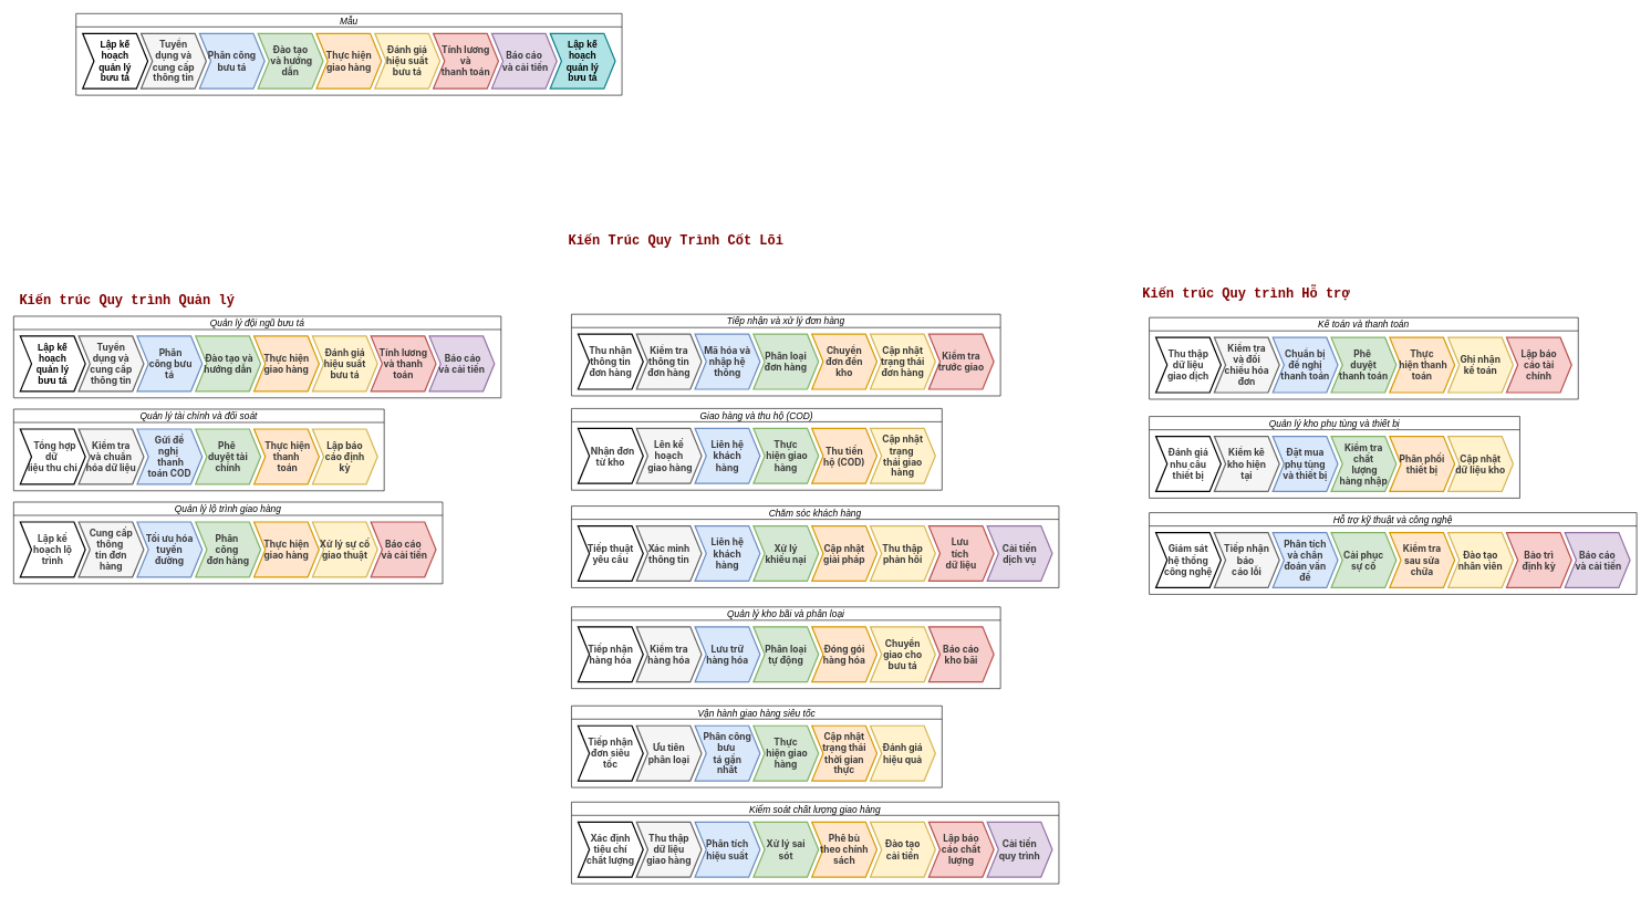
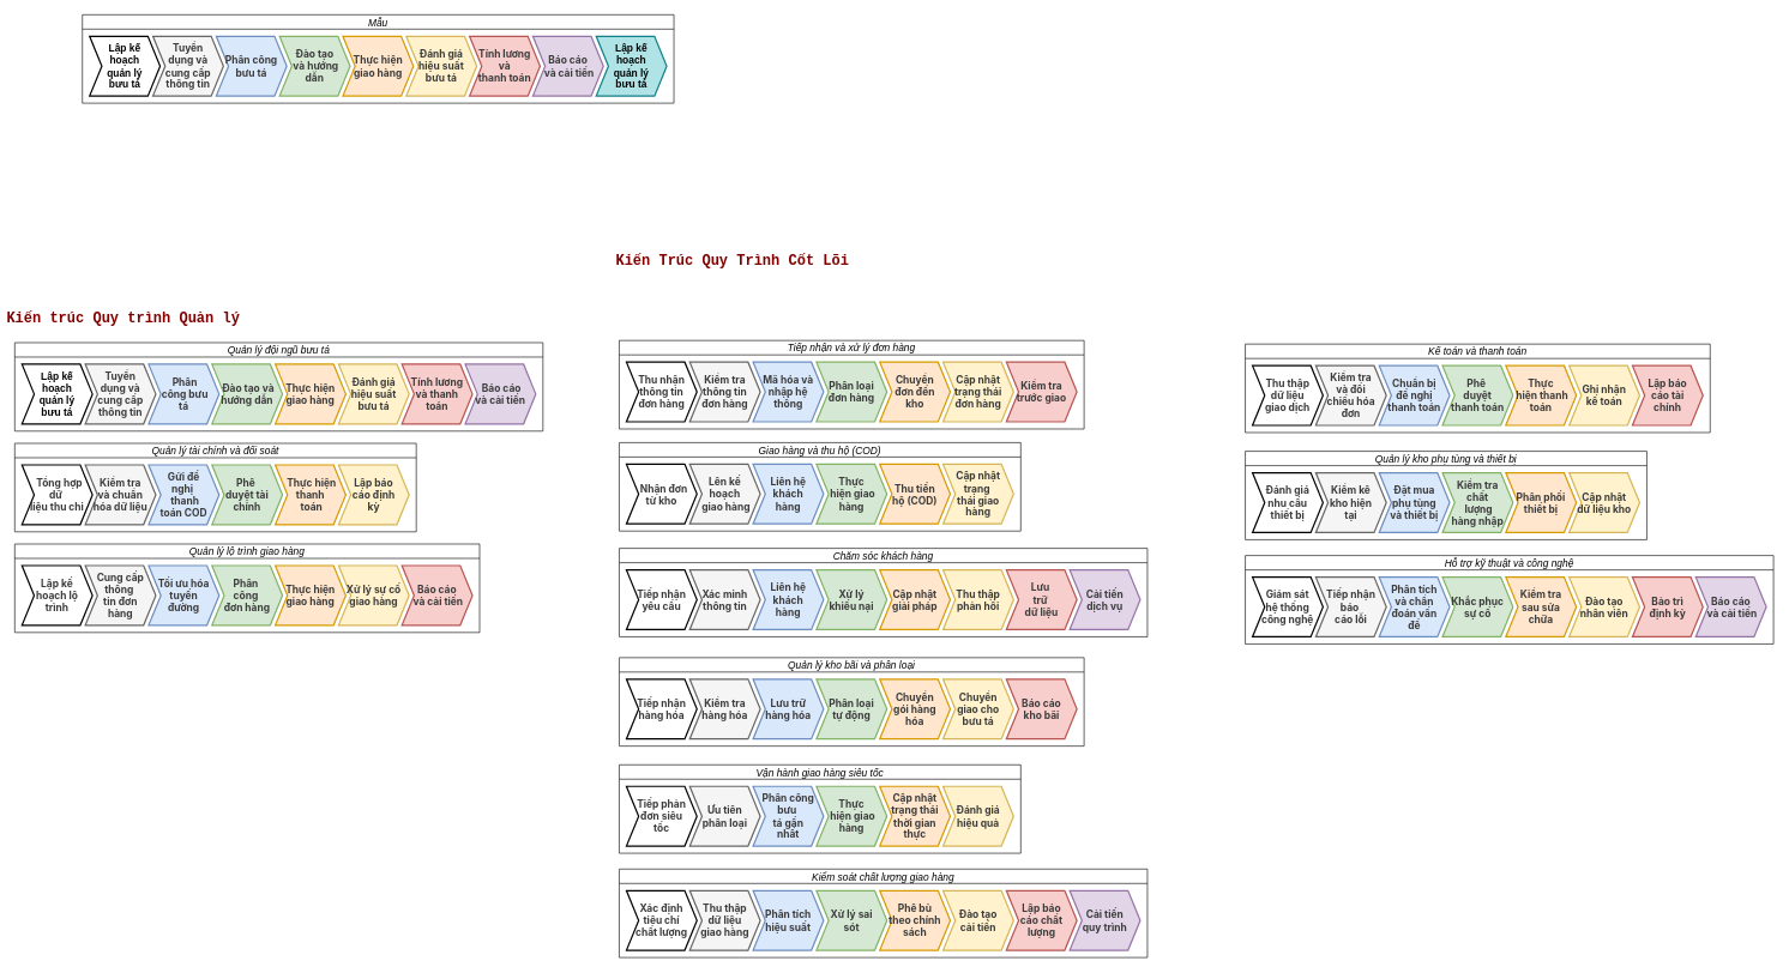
- <mxCell id="62" value="&lt;div style=&quot;color: rgb(59, 59, 59); background-color: rgb(255, 255, 255); font-family: Consolas, &amp;quot;Courier New&amp;quot;, monospace; font-weight: normal; line-height: 19px; white-space: pre;&quot;&gt;&lt;div style=&quot;line-height: 19px;&quot;&gt;&lt;span style=&quot;color: #800000;font-weight: bold;&quot;&gt;Kiến trúc Quy trình Hỗ trợ&lt;/span&gt;&lt;/div&gt;&lt;/div&gt;" style="text;html=1;align=center;verticalAlign=middle;whiteSpace=wrap;rounded=0;fontFamily=Helvetica;fontSize=20;fontColor=default;fontStyle=1;" vertex="1" parent="1"><mxGeometry x="1730" y="428" width="292" height="30" as="geometry" /></mxCell>
- <mxCell id="36" value="&lt;div style=&quot;color: rgb(59, 59, 59); background-color: rgb(255, 255, 255); font-family: Consolas, &amp;quot;Courier New&amp;quot;, monospace; font-weight: normal; line-height: 19px; white-space: pre;&quot;&gt;&lt;span style=&quot;color: #800000;font-weight: bold;&quot;&gt;Kiến trúc Quy trình Quản lý&lt;/span&gt;&lt;/div&gt;" style="text;html=1;align=center;verticalAlign=middle;whiteSpace=wrap;rounded=0;fontFamily=Helvetica;fontSize=20;fontColor=default;fontStyle=1;" vertex="1" parent="1"><mxGeometry x="40" y="438" width="302" height="30" as="geometry" /></mxCell>
+ <mxCell id="36" value="&lt;div style=&quot;color: rgb(59, 59, 59); background-color: rgb(255, 255, 255); font-family: Consolas, &amp;quot;Courier New&amp;quot;, monospace; font-weight: normal; line-height: 19px; white-space: pre;&quot;&gt;&lt;span style=&quot;color: #800000;font-weight: bold;&quot;&gt;Kiến trúc Quy trình Quản lý&lt;/span&gt;&lt;/div&gt;" style="text;html=1;align=center;verticalAlign=middle;whiteSpace=wrap;rounded=0;fontFamily=Helvetica;fontSize=20;fontColor=default;fontStyle=1;" vertex="1" parent="1"><mxGeometry x="20" y="428" width="302" height="30" as="geometry" /></mxCell>
- <mxCell id="34" value="&lt;div style=&quot;padding-top: 0px; padding-right: 2px; padding-left: 2px;&quot;&gt;&lt;strong style=&quot;color: rgb(59, 59, 59); font-family: -apple-system, BlinkMacSystemFont, &amp;quot;Segoe WPC&amp;quot;, &amp;quot;Segoe UI&amp;quot;, system-ui, Ubuntu, &amp;quot;Droid Sans&amp;quot;, sans-serif; text-align: left;&quot;&gt;Xử lý sự cố giao thuật&lt;/strong&gt;&lt;/div&gt;" style="shape=step;perimeter=stepPerimeter;fontFamily=Helvetica;fontSize=14;fixedSize=1;size=17;fontStyle=1;strokeWidth=2;spacingTop=0;points=[];fillColor=#fff2cc;strokeColor=#d6b656;html=1;whiteSpace=wrap;spacing=10;align=center;" vertex="1" parent="28"><mxGeometry x="450" y="30" width="98" height="83" as="geometry" /></mxCell>
+ <mxCell id="34" value="&lt;div style=&quot;padding-top: 0px; padding-right: 2px; padding-left: 2px;&quot;&gt;&lt;strong style=&quot;color: rgb(59, 59, 59); font-family: -apple-system, BlinkMacSystemFont, &amp;quot;Segoe WPC&amp;quot;, &amp;quot;Segoe UI&amp;quot;, system-ui, Ubuntu, &amp;quot;Droid Sans&amp;quot;, sans-serif; text-align: left;&quot;&gt;Xử lý sự cố giao hàng&lt;/strong&gt;&lt;/div&gt;" style="shape=step;perimeter=stepPerimeter;fontFamily=Helvetica;fontSize=14;fixedSize=1;size=17;fontStyle=1;strokeWidth=2;spacingTop=0;points=[];fillColor=#fff2cc;strokeColor=#d6b656;html=1;whiteSpace=wrap;spacing=10;align=center;" vertex="1" parent="28"><mxGeometry x="450" y="30" width="98" height="83" as="geometry" /></mxCell>
- <mxCell id="54" value="&lt;div style=&quot;padding-top: 0px; padding-right: 2px; padding-left: 2px;&quot;&gt;&lt;strong style=&quot;color: rgb(59, 59, 59); font-family: -apple-system, BlinkMacSystemFont, &amp;quot;Segoe WPC&amp;quot;, &amp;quot;Segoe UI&amp;quot;, system-ui, Ubuntu, &amp;quot;Droid Sans&amp;quot;, sans-serif; text-align: left;&quot;&gt;Tiếp thuật yêu cầu&lt;/strong&gt;&lt;/div&gt;" style="shape=step;perimeter=stepPerimeter;fontFamily=Helvetica;fontSize=14;fixedSize=1;size=17;fontStyle=1;strokeWidth=2;spacingTop=0;points=[];fillColor=#FFFFFF;strokeColor=#000000;html=1;whiteSpace=wrap;spacing=10;align=center;" vertex="1" parent="53"><mxGeometry x="10" y="30" width="98" height="83" as="geometry" /></mxCell>
+ <mxCell id="54" value="&lt;div style=&quot;padding-top: 0px; padding-right: 2px; padding-left: 2px;&quot;&gt;&lt;strong style=&quot;color: rgb(59, 59, 59); font-family: -apple-system, BlinkMacSystemFont, &amp;quot;Segoe WPC&amp;quot;, &amp;quot;Segoe UI&amp;quot;, system-ui, Ubuntu, &amp;quot;Droid Sans&amp;quot;, sans-serif; text-align: left;&quot;&gt;Tiếp nhận yêu cầu&lt;/strong&gt;&lt;/div&gt;" style="shape=step;perimeter=stepPerimeter;fontFamily=Helvetica;fontSize=14;fixedSize=1;size=17;fontStyle=1;strokeWidth=2;spacingTop=0;points=[];fillColor=#FFFFFF;strokeColor=#000000;html=1;whiteSpace=wrap;spacing=10;align=center;" vertex="1" parent="53"><mxGeometry x="10" y="30" width="98" height="83" as="geometry" /></mxCell>
- <mxCell id="60" value="&lt;div style=&quot;padding-top: 0px; padding-right: 2px; padding-left: 2px;&quot;&gt;&lt;strong style=&quot;color: rgb(59, 59, 59); font-family: -apple-system, BlinkMacSystemFont, &amp;quot;Segoe WPC&amp;quot;, &amp;quot;Segoe UI&amp;quot;, system-ui, Ubuntu, &amp;quot;Droid Sans&amp;quot;, sans-serif; text-align: left;&quot;&gt;Lưu&amp;nbsp;&lt;/strong&gt;&lt;/div&gt;&lt;div style=&quot;padding-top: 0px; padding-right: 2px; padding-left: 2px;&quot;&gt;&lt;strong style=&quot;color: rgb(59, 59, 59); font-family: -apple-system, BlinkMacSystemFont, &amp;quot;Segoe WPC&amp;quot;, &amp;quot;Segoe UI&amp;quot;, system-ui, Ubuntu, &amp;quot;Droid Sans&amp;quot;, sans-serif; text-align: left;&quot;&gt;tích&amp;nbsp;&lt;/strong&gt;&lt;/div&gt;&lt;div style=&quot;padding-top: 0px; padding-right: 2px; padding-left: 2px;&quot;&gt;&lt;strong style=&quot;color: rgb(59, 59, 59); font-family: -apple-system, BlinkMacSystemFont, &amp;quot;Segoe WPC&amp;quot;, &amp;quot;Segoe UI&amp;quot;, system-ui, Ubuntu, &amp;quot;Droid Sans&amp;quot;, sans-serif; text-align: left;&quot;&gt;dữ liệu&lt;/strong&gt;&lt;/div&gt;" style="shape=step;perimeter=stepPerimeter;fontFamily=Helvetica;fontSize=14;fixedSize=1;size=17;fontStyle=1;strokeWidth=2;spacingTop=0;points=[];fillColor=#f8cecc;strokeColor=#b85450;html=1;whiteSpace=wrap;spacing=10;align=center;" vertex="1" parent="53"><mxGeometry x="538" y="30" width="98" height="83" as="geometry" /></mxCell>
+ <mxCell id="60" value="&lt;div style=&quot;padding-top: 0px; padding-right: 2px; padding-left: 2px;&quot;&gt;&lt;strong style=&quot;color: rgb(59, 59, 59); font-family: -apple-system, BlinkMacSystemFont, &amp;quot;Segoe WPC&amp;quot;, &amp;quot;Segoe UI&amp;quot;, system-ui, Ubuntu, &amp;quot;Droid Sans&amp;quot;, sans-serif; text-align: left;&quot;&gt;Lưu&amp;nbsp;&lt;/strong&gt;&lt;/div&gt;&lt;div style=&quot;padding-top: 0px; padding-right: 2px; padding-left: 2px;&quot;&gt;&lt;strong style=&quot;color: rgb(59, 59, 59); font-family: -apple-system, BlinkMacSystemFont, &amp;quot;Segoe WPC&amp;quot;, &amp;quot;Segoe UI&amp;quot;, system-ui, Ubuntu, &amp;quot;Droid Sans&amp;quot;, sans-serif; text-align: left;&quot;&gt;trữ&amp;nbsp;&lt;/strong&gt;&lt;/div&gt;&lt;div style=&quot;padding-top: 0px; padding-right: 2px; padding-left: 2px;&quot;&gt;&lt;strong style=&quot;color: rgb(59, 59, 59); font-family: -apple-system, BlinkMacSystemFont, &amp;quot;Segoe WPC&amp;quot;, &amp;quot;Segoe UI&amp;quot;, system-ui, Ubuntu, &amp;quot;Droid Sans&amp;quot;, sans-serif; text-align: left;&quot;&gt;dữ liệu&lt;/strong&gt;&lt;/div&gt;" style="shape=step;perimeter=stepPerimeter;fontFamily=Helvetica;fontSize=14;fixedSize=1;size=17;fontStyle=1;strokeWidth=2;spacingTop=0;points=[];fillColor=#f8cecc;strokeColor=#b85450;html=1;whiteSpace=wrap;spacing=10;align=center;" vertex="1" parent="53"><mxGeometry x="538" y="30" width="98" height="83" as="geometry" /></mxCell>
- <mxCell id="106" value="&lt;div style=&quot;padding-top: 0px; padding-right: 2px; padding-left: 2px;&quot;&gt;&lt;strong style=&quot;color: rgb(59, 59, 59); font-family: -apple-system, BlinkMacSystemFont, &amp;quot;Segoe WPC&amp;quot;, &amp;quot;Segoe UI&amp;quot;, system-ui, Ubuntu, &amp;quot;Droid Sans&amp;quot;, sans-serif; text-align: left;&quot;&gt;Cải phục sự cố&lt;/strong&gt;&lt;/div&gt;" style="shape=step;perimeter=stepPerimeter;fontFamily=Helvetica;fontSize=14;fixedSize=1;size=17;fontStyle=1;strokeWidth=2;spacingTop=0;points=[];fillColor=#d5e8d4;strokeColor=#82b366;html=1;whiteSpace=wrap;spacing=10;align=center;" vertex="1" parent="102"><mxGeometry x="274" y="30" width="98" height="83" as="geometry" /></mxCell>
+ <mxCell id="106" value="&lt;div style=&quot;padding-top: 0px; padding-right: 2px; padding-left: 2px;&quot;&gt;&lt;strong style=&quot;color: rgb(59, 59, 59); font-family: -apple-system, BlinkMacSystemFont, &amp;quot;Segoe WPC&amp;quot;, &amp;quot;Segoe UI&amp;quot;, system-ui, Ubuntu, &amp;quot;Droid Sans&amp;quot;, sans-serif; text-align: left;&quot;&gt;Khắc phục sự cố&lt;/strong&gt;&lt;/div&gt;" style="shape=step;perimeter=stepPerimeter;fontFamily=Helvetica;fontSize=14;fixedSize=1;size=17;fontStyle=1;strokeWidth=2;spacingTop=0;points=[];fillColor=#d5e8d4;strokeColor=#82b366;html=1;whiteSpace=wrap;spacing=10;align=center;" vertex="1" parent="102"><mxGeometry x="274" y="30" width="98" height="83" as="geometry" /></mxCell>
- <mxCell id="68" value="&lt;div style=&quot;padding-top: 0px; padding-right: 2px; padding-left: 2px;&quot;&gt;&lt;strong style=&quot;color: rgb(59, 59, 59); font-family: -apple-system, BlinkMacSystemFont, &amp;quot;Segoe WPC&amp;quot;, &amp;quot;Segoe UI&amp;quot;, system-ui, Ubuntu, &amp;quot;Droid Sans&amp;quot;, sans-serif; text-align: left;&quot;&gt;Đóng gói hàng hóa&lt;/strong&gt;&lt;/div&gt;" style="shape=step;perimeter=stepPerimeter;fontFamily=Helvetica;fontSize=14;fixedSize=1;size=17;fontStyle=1;strokeWidth=2;spacingTop=0;points=[];fillColor=#ffe6cc;strokeColor=#d79b00;html=1;whiteSpace=wrap;spacing=10;align=center;" vertex="1" parent="63"><mxGeometry x="362" y="30" width="98" height="83" as="geometry" /></mxCell>
+ <mxCell id="68" value="&lt;div style=&quot;padding-top: 0px; padding-right: 2px; padding-left: 2px;&quot;&gt;&lt;strong style=&quot;color: rgb(59, 59, 59); font-family: -apple-system, BlinkMacSystemFont, &amp;quot;Segoe WPC&amp;quot;, &amp;quot;Segoe UI&amp;quot;, system-ui, Ubuntu, &amp;quot;Droid Sans&amp;quot;, sans-serif; text-align: left;&quot;&gt;Chuyển gói hàng hóa&lt;/strong&gt;&lt;/div&gt;" style="shape=step;perimeter=stepPerimeter;fontFamily=Helvetica;fontSize=14;fixedSize=1;size=17;fontStyle=1;strokeWidth=2;spacingTop=0;points=[];fillColor=#ffe6cc;strokeColor=#d79b00;html=1;whiteSpace=wrap;spacing=10;align=center;" vertex="1" parent="63"><mxGeometry x="362" y="30" width="98" height="83" as="geometry" /></mxCell>
- <mxCell id="72" value="&lt;div style=&quot;padding-top: 0px; padding-right: 2px; padding-left: 2px;&quot;&gt;&lt;strong style=&quot;color: rgb(59, 59, 59); font-family: -apple-system, BlinkMacSystemFont, &amp;quot;Segoe WPC&amp;quot;, &amp;quot;Segoe UI&amp;quot;, system-ui, Ubuntu, &amp;quot;Droid Sans&amp;quot;, sans-serif; text-align: left;&quot;&gt;Tiếp nhận đơn siêu tốc&lt;/strong&gt;&lt;/div&gt;" style="shape=step;perimeter=stepPerimeter;fontFamily=Helvetica;fontSize=14;fixedSize=1;size=17;fontStyle=1;strokeWidth=2;spacingTop=0;points=[];fillColor=#FFFFFF;strokeColor=#000000;html=1;whiteSpace=wrap;spacing=10;align=center;" vertex="1" parent="71"><mxGeometry x="10" y="30" width="98" height="83" as="geometry" /></mxCell>
+ <mxCell id="72" value="&lt;div style=&quot;padding-top: 0px; padding-right: 2px; padding-left: 2px;&quot;&gt;&lt;strong style=&quot;color: rgb(59, 59, 59); font-family: -apple-system, BlinkMacSystemFont, &amp;quot;Segoe WPC&amp;quot;, &amp;quot;Segoe UI&amp;quot;, system-ui, Ubuntu, &amp;quot;Droid Sans&amp;quot;, sans-serif; text-align: left;&quot;&gt;Tiếp phản đơn siêu tốc&lt;/strong&gt;&lt;/div&gt;" style="shape=step;perimeter=stepPerimeter;fontFamily=Helvetica;fontSize=14;fixedSize=1;size=17;fontStyle=1;strokeWidth=2;spacingTop=0;points=[];fillColor=#FFFFFF;strokeColor=#000000;html=1;whiteSpace=wrap;spacing=10;align=center;" vertex="1" parent="71"><mxGeometry x="10" y="30" width="98" height="83" as="geometry" /></mxCell>
